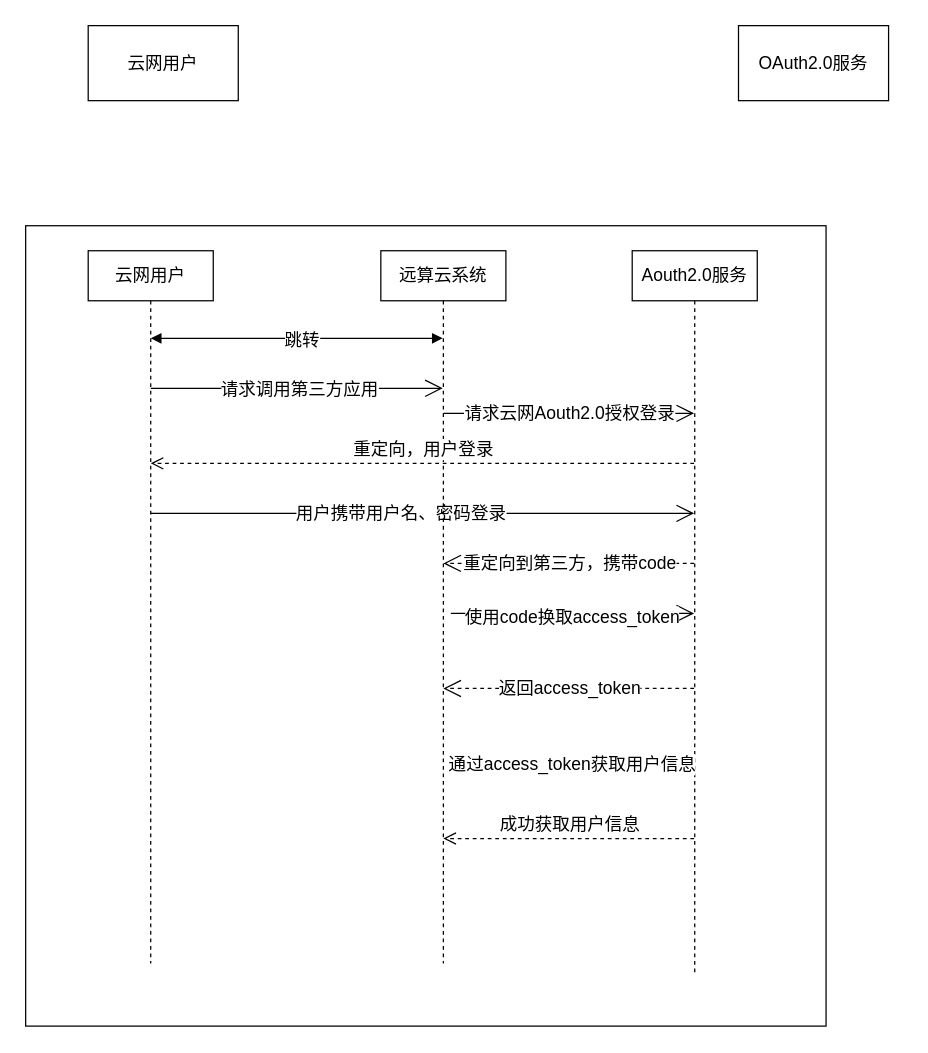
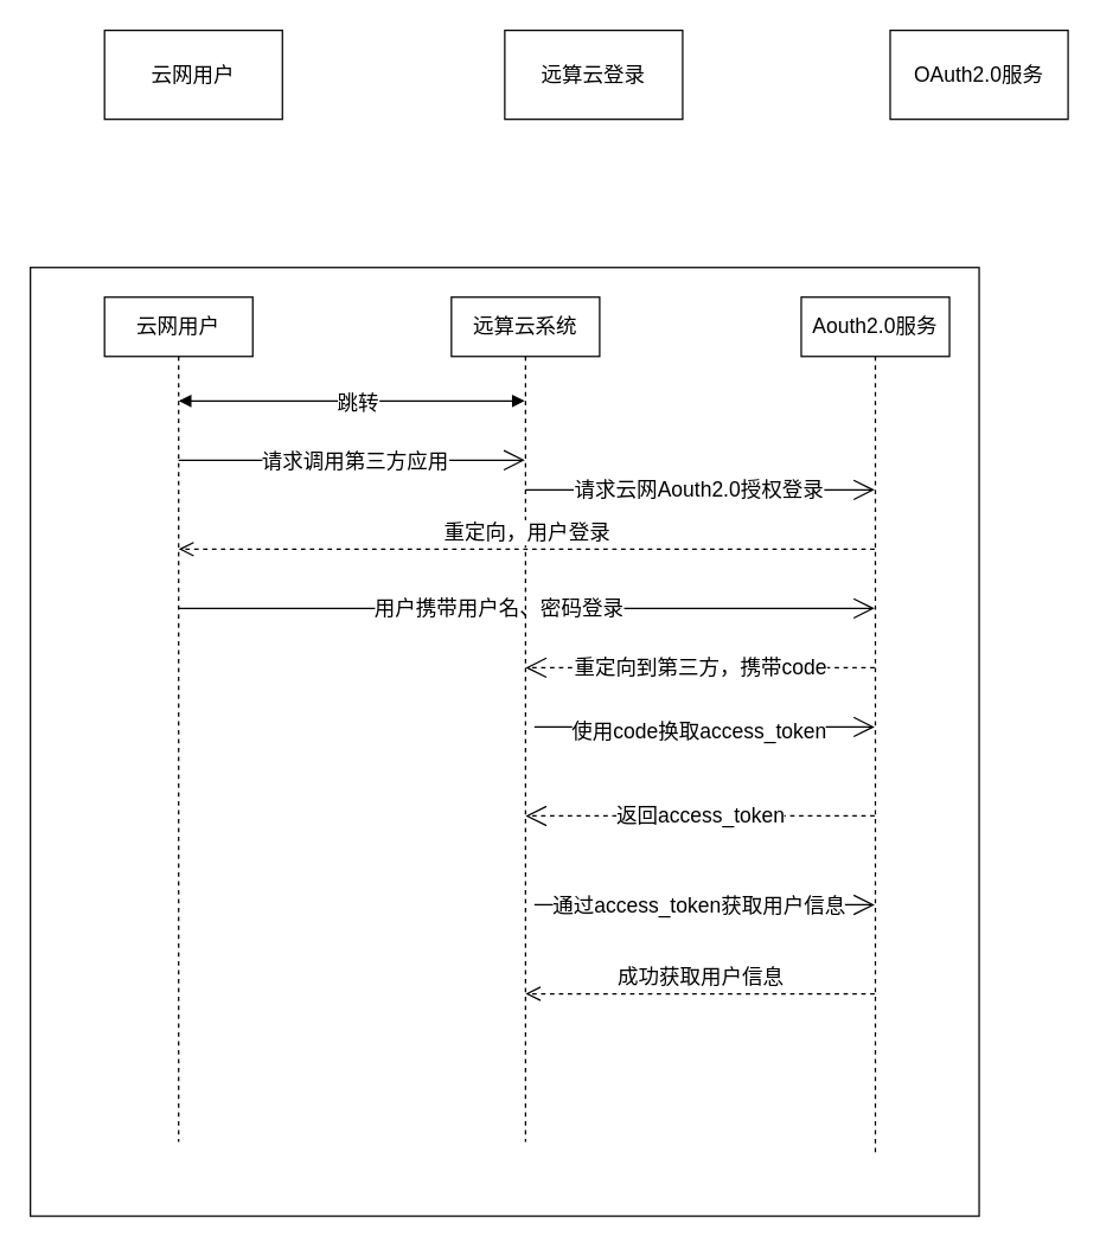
+ <mxCell id="4" value="远算云登录" style="rounded=0;whiteSpace=wrap;html=1;fontSize=14;" vertex="1" parent="1"><mxGeometry x="340" y="20" width="120" height="60" as="geometry" /></mxCell>
- <mxCell id="5" value="OAuth2.0服务" style="rounded=0;whiteSpace=wrap;html=1;fontSize=14;" vertex="1" parent="1"><mxGeometry x="590" y="20" width="120" height="60" as="geometry" /></mxCell>
+ <mxCell id="5" value="OAuth2.0服务" style="rounded=0;whiteSpace=wrap;html=1;fontSize=14;" vertex="1" parent="1"><mxGeometry x="600" y="20" width="120" height="60" as="geometry" /></mxCell>
- <mxCell id="15" value="Aouth2.0服务" style="shape=umlLifeline;perimeter=lifelinePerimeter;whiteSpace=wrap;html=1;container=1;collapsible=0;recursiveResize=0;outlineConnect=0;fontSize=14;" vertex="1" parent="1"><mxGeometry x="505" y="200" width="100" height="580" as="geometry" /></mxCell>
+ <mxCell id="15" value="Aouth2.0服务" style="shape=umlLifeline;perimeter=lifelinePerimeter;whiteSpace=wrap;html=1;container=1;collapsible=0;recursiveResize=0;outlineConnect=0;fontSize=14;" vertex="1" parent="1"><mxGeometry x="540" y="200" width="100" height="580" as="geometry" /></mxCell>
